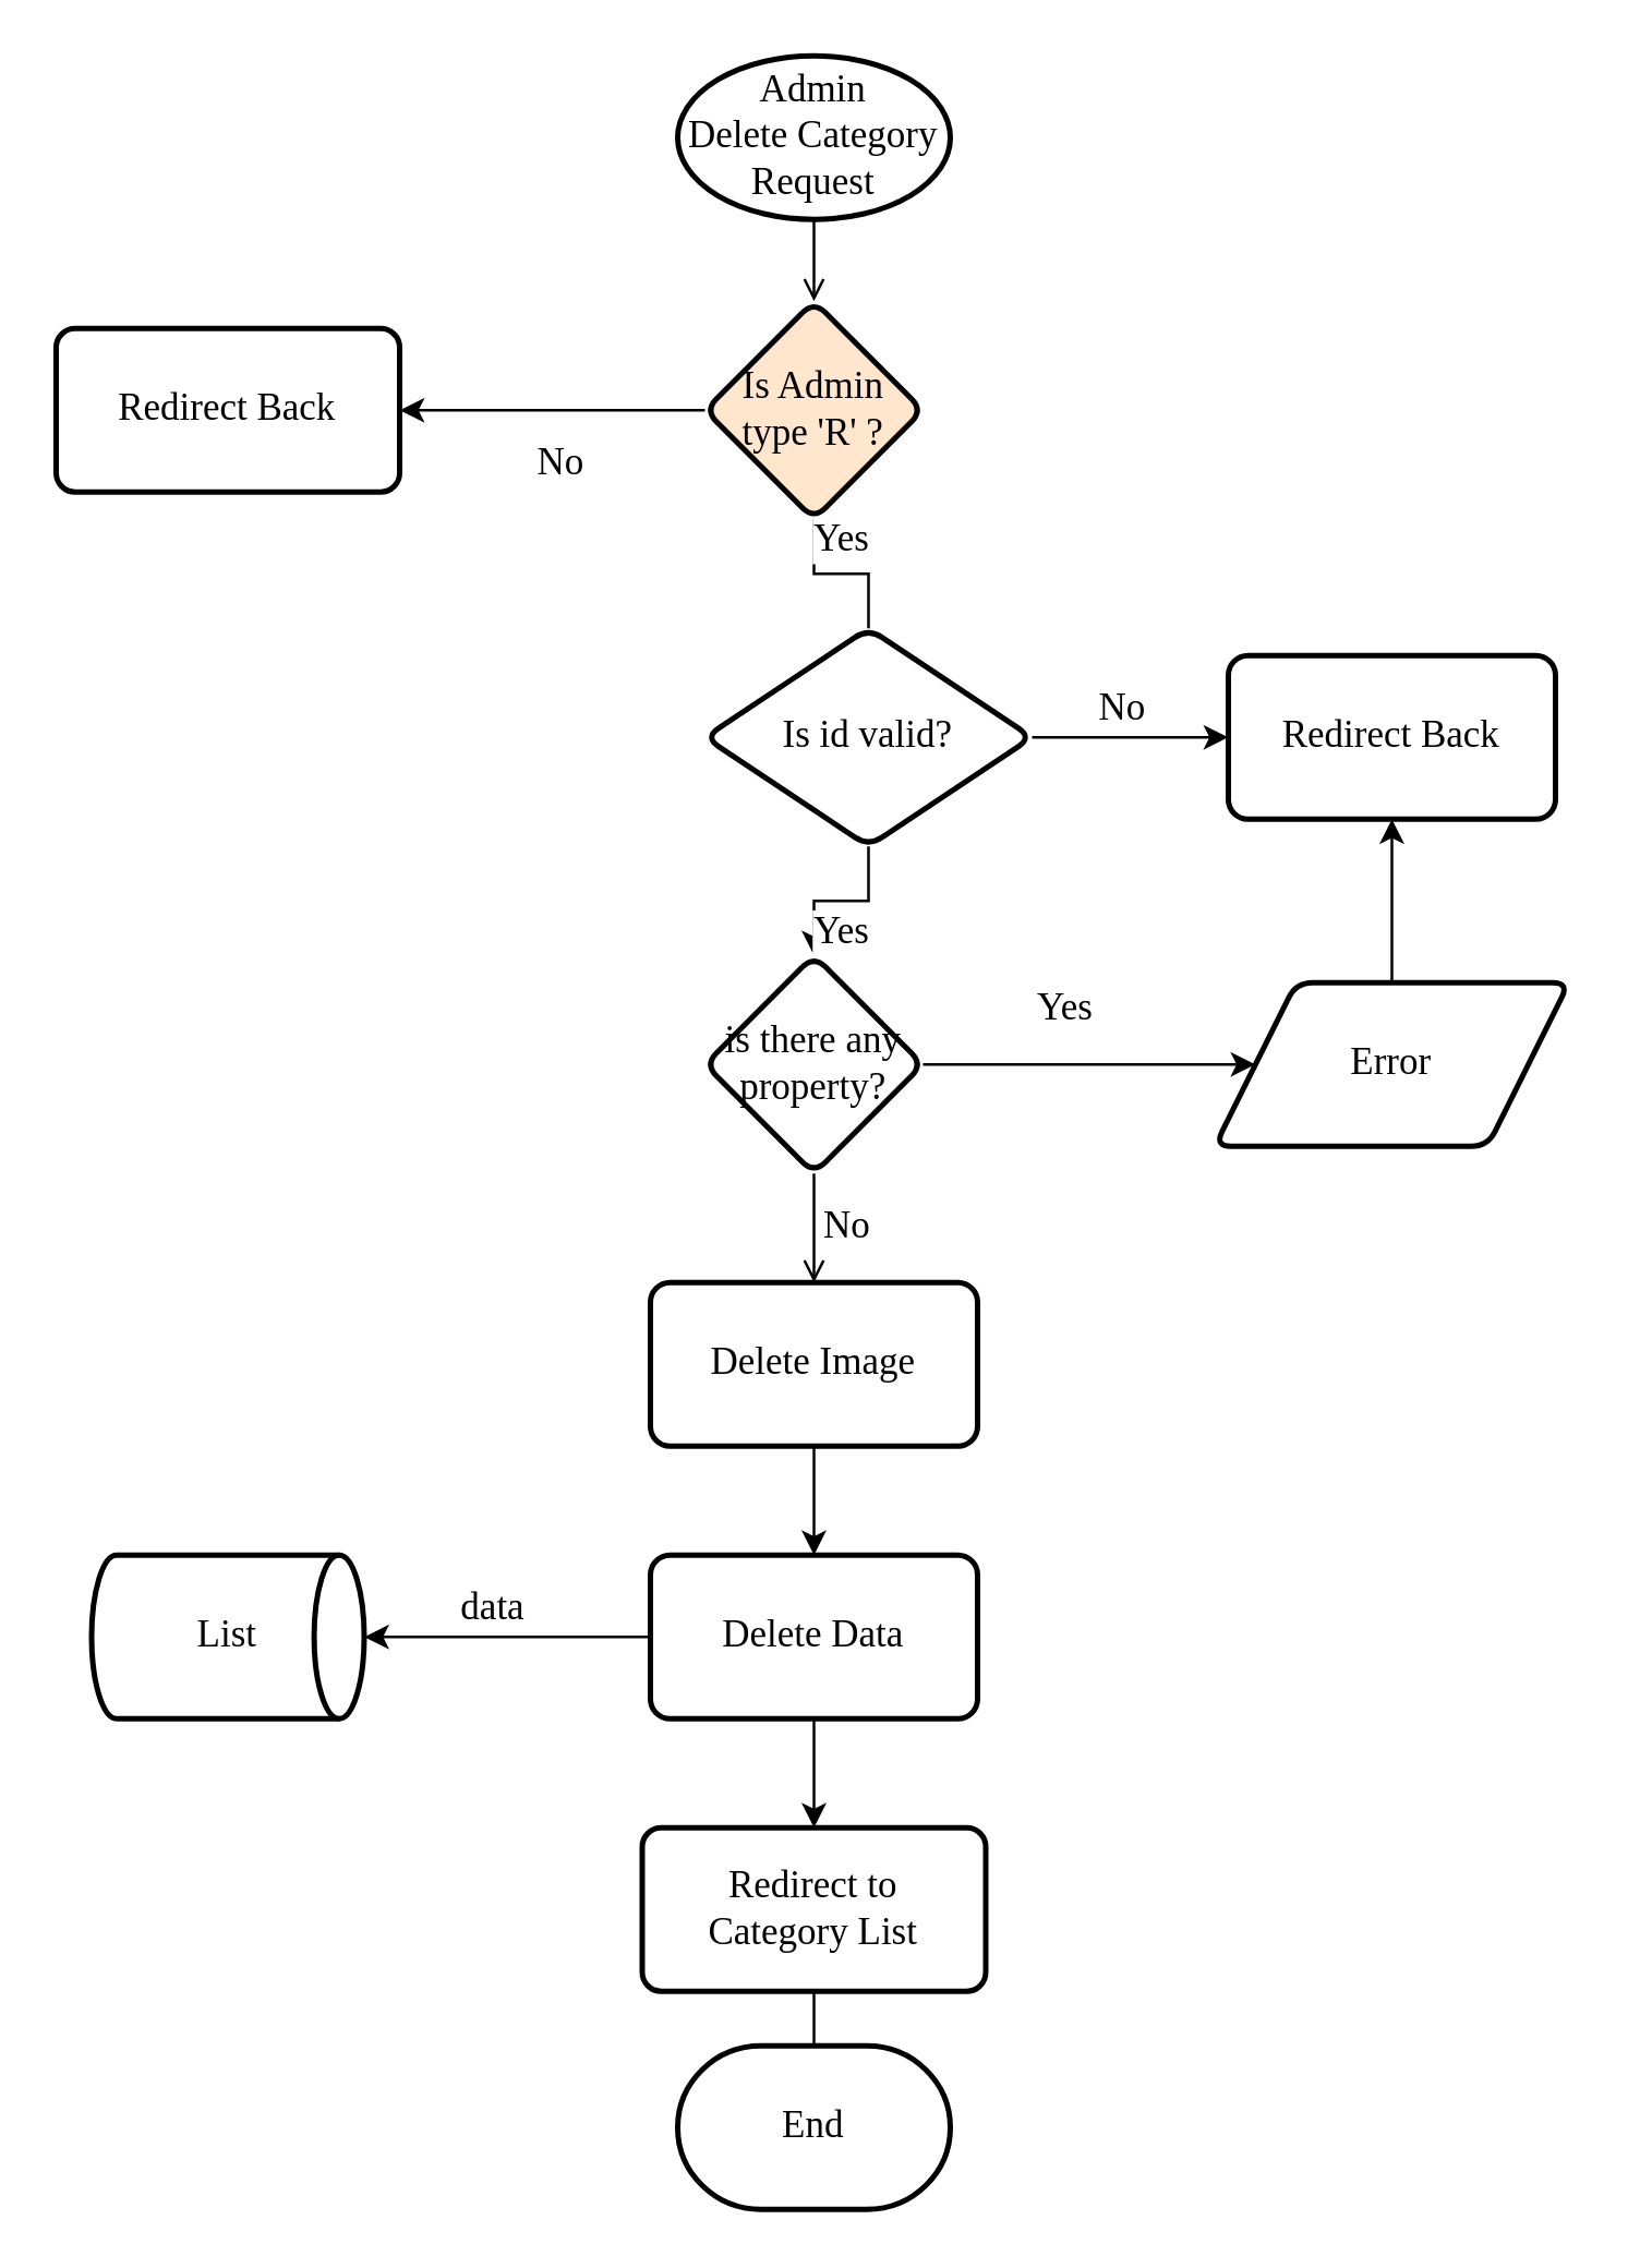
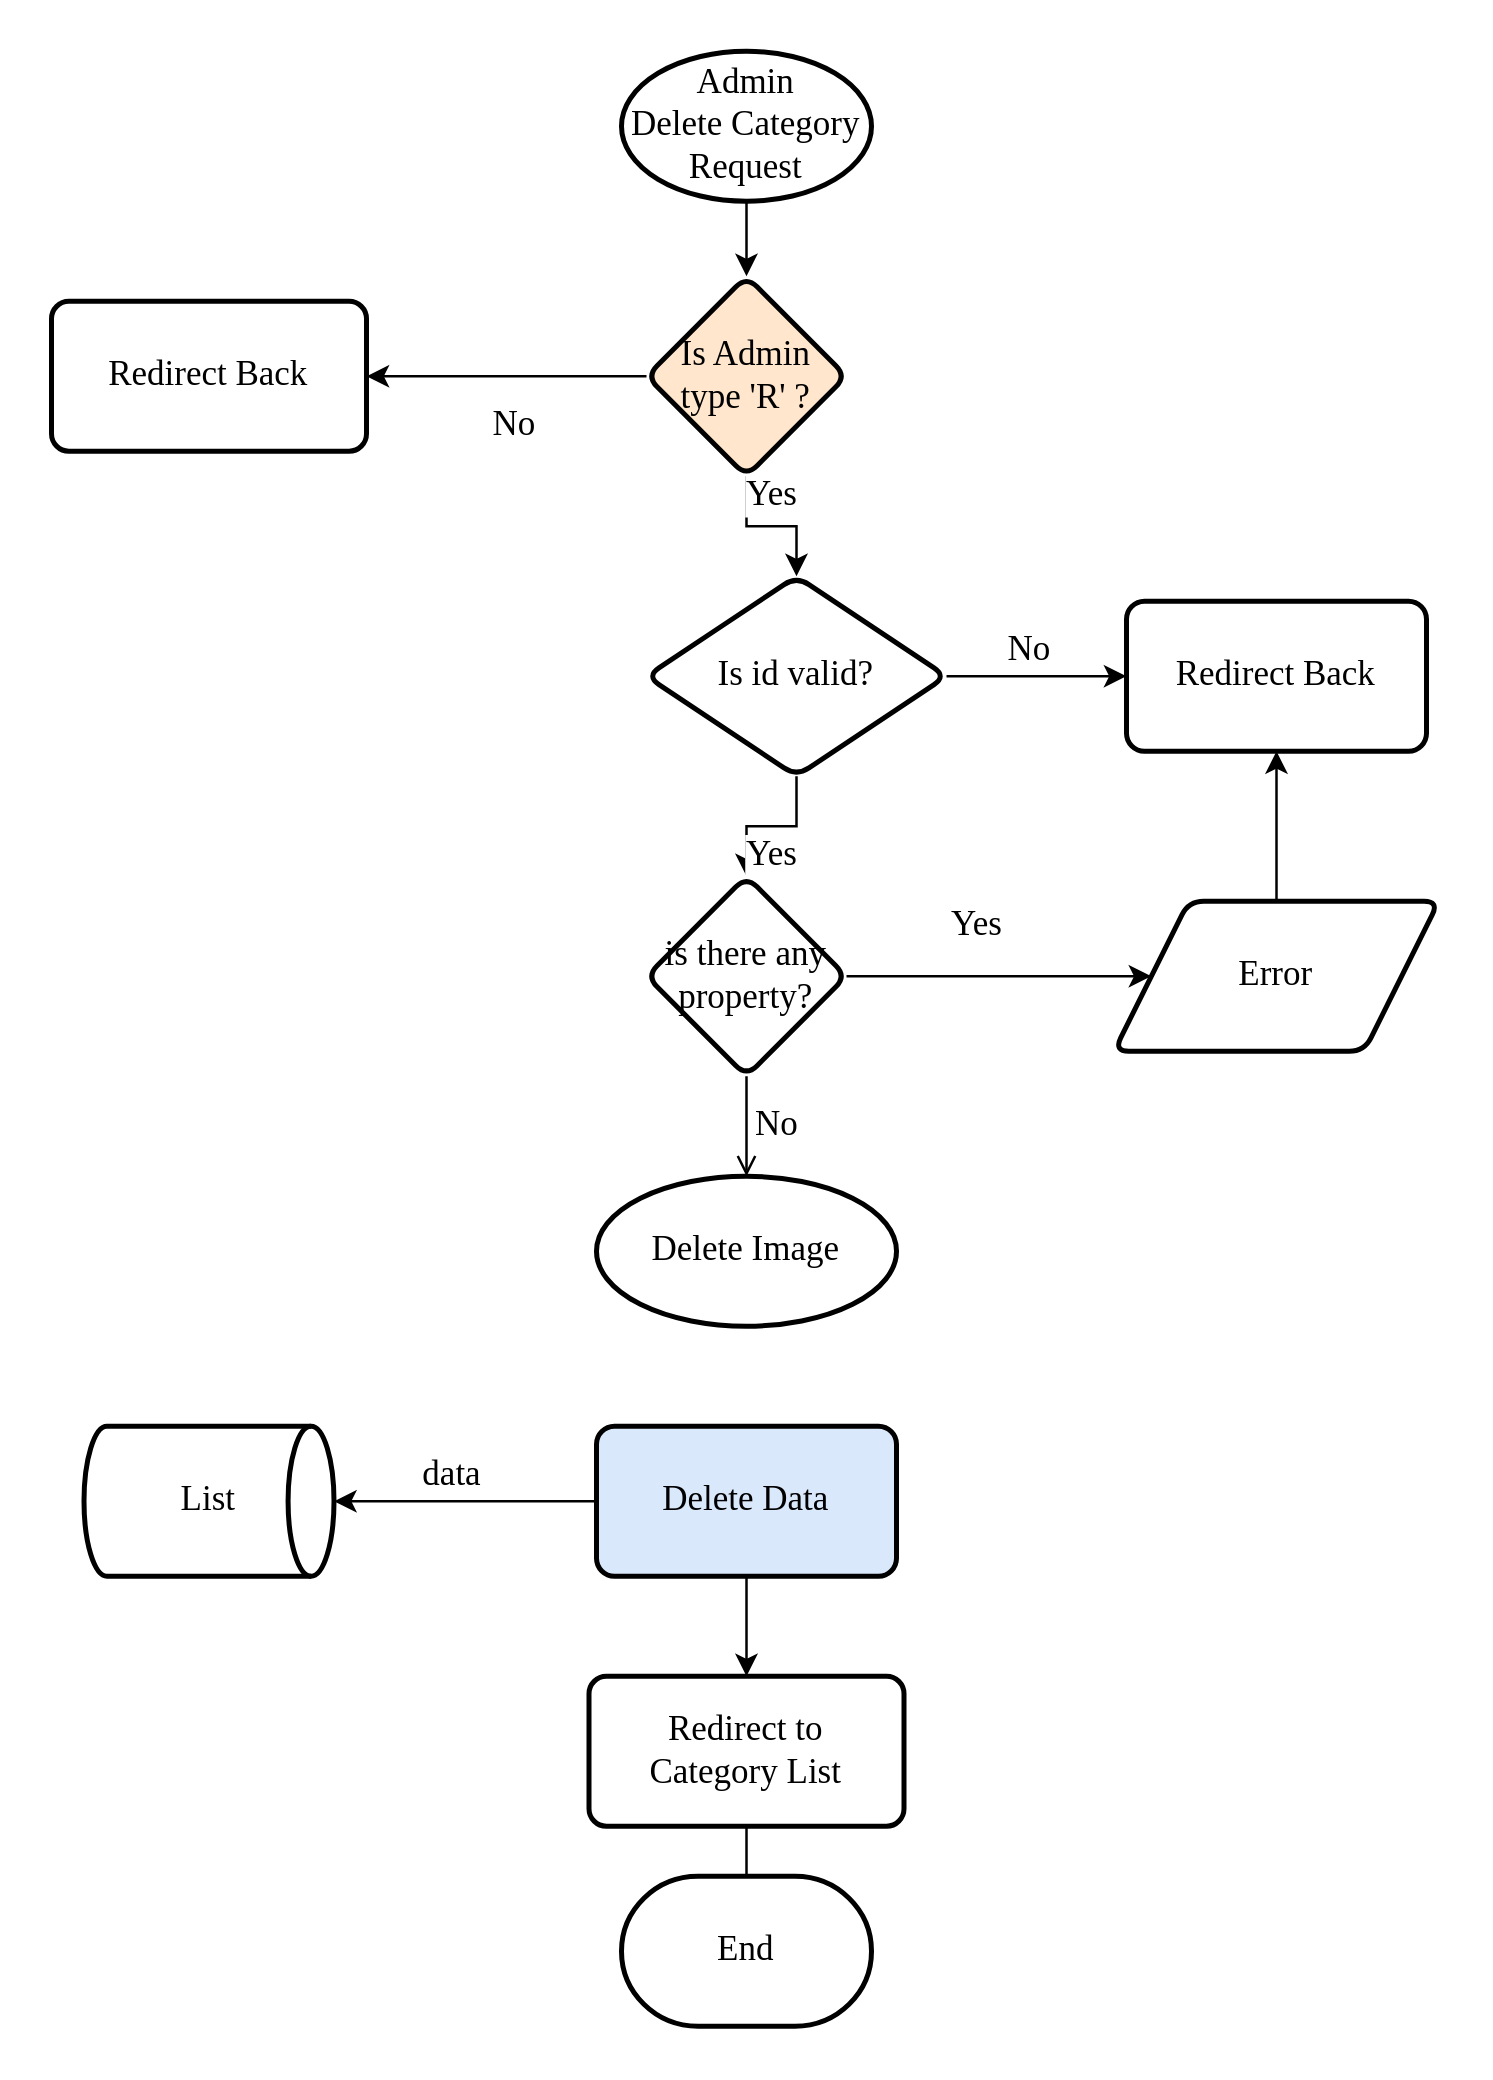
- <mxCell id="2" style="edgeStyle=orthogonalEdgeStyle;rounded=0;orthogonalLoop=1;jettySize=auto;html=1;fontFamily=Times New Roman;endArrow=open;" parent="1" source="3" target="6" edge="1"><mxGeometry relative="1" as="geometry" /></mxCell>
+ <mxCell id="2" style="edgeStyle=orthogonalEdgeStyle;rounded=0;orthogonalLoop=1;jettySize=auto;html=1;fontFamily=Times New Roman;" parent="1" source="3" target="6" edge="1"><mxGeometry relative="1" as="geometry" /></mxCell>
- <mxCell id="5" value="Yes" style="edgeStyle=orthogonalEdgeStyle;rounded=0;orthogonalLoop=1;jettySize=auto;html=1;fontFamily=Times New Roman;fontSize=14;endArrow=none;" parent="1" source="6" target="10" edge="1"><mxGeometry y="12" relative="1" as="geometry"><mxPoint as="offset" /></mxGeometry></mxCell>
+ <mxCell id="5" value="Yes" style="edgeStyle=orthogonalEdgeStyle;rounded=0;orthogonalLoop=1;jettySize=auto;html=1;fontFamily=Times New Roman;fontSize=14;" parent="1" source="6" target="10" edge="1"><mxGeometry y="12" relative="1" as="geometry"><mxPoint as="offset" /></mxGeometry></mxCell>
- <mxCell id="13" value="Delete Image" style="whiteSpace=wrap;html=1;fontSize=14;fontFamily=Times New Roman;strokeWidth=2;rounded=1;arcSize=12;" parent="1" vertex="1"><mxGeometry x="238" y="470" width="120" height="60" as="geometry" /></mxCell>
+ <mxCell id="13" value="Delete Image" style="ellipse;whiteSpace=wrap;html=1;fontSize=14;fontFamily=Times New Roman;strokeWidth=2;arcSize=12;" parent="1" vertex="1"><mxGeometry x="238" y="470" width="120" height="60" as="geometry" /></mxCell>
- <mxCell id="12" value="" style="edgeStyle=orthogonalEdgeStyle;rounded=0;orthogonalLoop=1;jettySize=auto;html=1;fontFamily=Times New Roman;" parent="1" source="13" target="16" edge="1"><mxGeometry relative="1" as="geometry" /></mxCell>
- <mxCell id="16" value="Delete Data" style="whiteSpace=wrap;html=1;fontSize=14;fontFamily=Times New Roman;strokeWidth=2;rounded=1;arcSize=12;" parent="1" vertex="1"><mxGeometry x="238" y="570" width="120" height="60" as="geometry" /></mxCell>
+ <mxCell id="16" value="Delete Data" style="whiteSpace=wrap;html=1;fontSize=14;fontFamily=Times New Roman;strokeWidth=2;rounded=1;arcSize=12;fillColor=#dae8fc;" parent="1" vertex="1"><mxGeometry x="238" y="570" width="120" height="60" as="geometry" /></mxCell>
